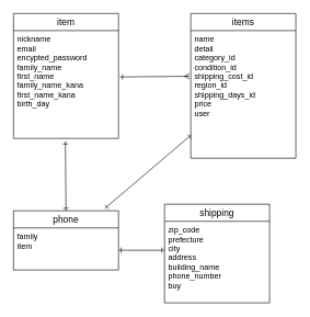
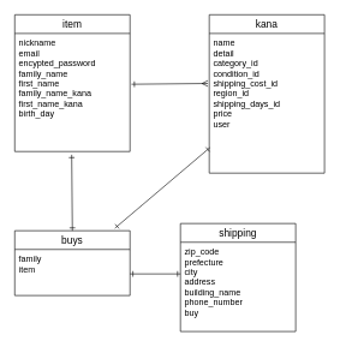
- <mxCell id="4" value="items" style="swimlane;fontStyle=0;childLayout=stackLayout;horizontal=1;startSize=26;horizontalStack=0;resizeParent=1;resizeParentMax=0;resizeLast=0;collapsible=1;marginBottom=0;align=center;fontSize=14;" parent="1" vertex="1"><mxGeometry x="290" y="20" width="160" height="220" as="geometry" /></mxCell>
+ <mxCell id="4" value="kana" style="swimlane;fontStyle=0;childLayout=stackLayout;horizontal=1;startSize=26;horizontalStack=0;resizeParent=1;resizeParentMax=0;resizeLast=0;collapsible=1;marginBottom=0;align=center;fontSize=14;" parent="1" vertex="1"><mxGeometry x="290" y="20" width="160" height="220" as="geometry" /></mxCell>
- <mxCell id="6" value="phone" style="swimlane;fontStyle=0;childLayout=stackLayout;horizontal=1;startSize=26;horizontalStack=0;resizeParent=1;resizeParentMax=0;resizeLast=0;collapsible=1;marginBottom=0;align=center;fontSize=14;" parent="1" vertex="1"><mxGeometry x="20" y="320" width="160" height="90" as="geometry" /></mxCell>
+ <mxCell id="6" value="buys" style="swimlane;fontStyle=0;childLayout=stackLayout;horizontal=1;startSize=26;horizontalStack=0;resizeParent=1;resizeParentMax=0;resizeLast=0;collapsible=1;marginBottom=0;align=center;fontSize=14;" parent="1" vertex="1"><mxGeometry x="20" y="320" width="160" height="90" as="geometry" /></mxCell>
